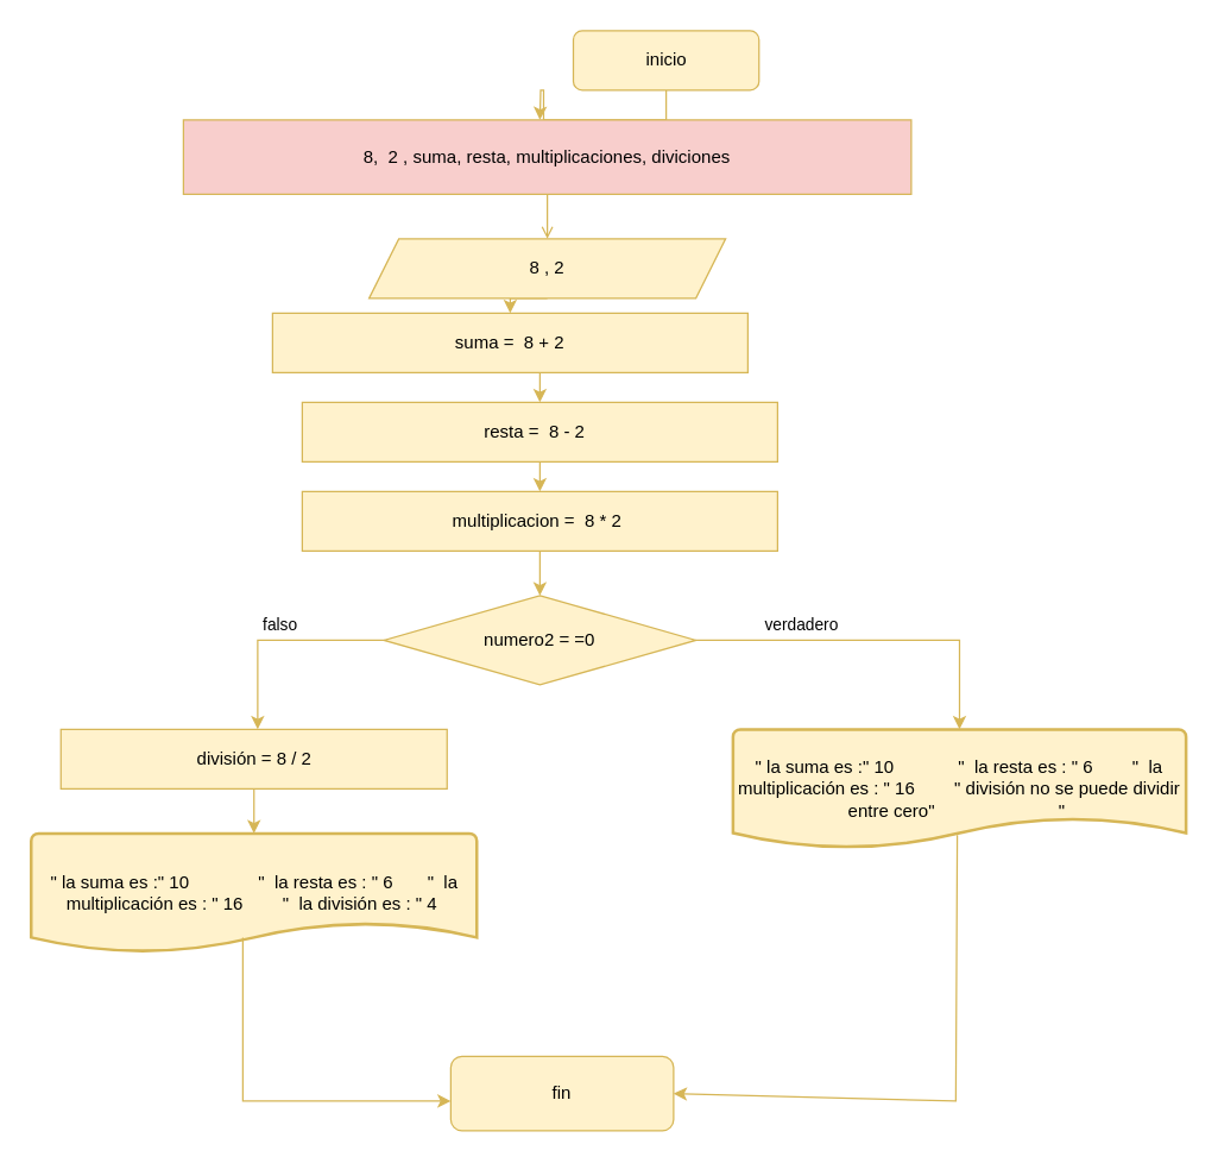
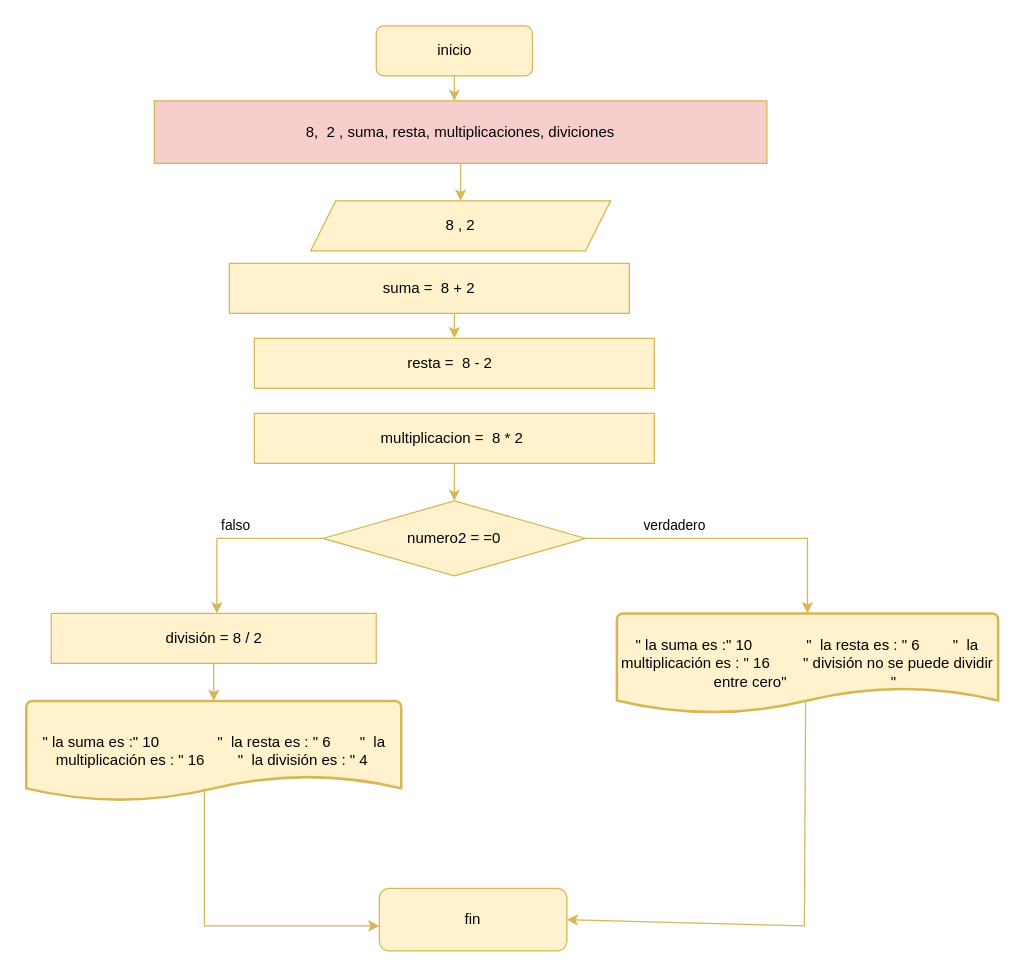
- <mxCell id="3" value="&lt;font style=&quot;vertical-align: inherit;&quot;&gt;&lt;font style=&quot;vertical-align: inherit;&quot;&gt;inicio&lt;/font&gt;&lt;/font&gt;" style="rounded=1;whiteSpace=wrap;html=1;fontSize=12;glass=0;strokeWidth=1;shadow=0;fillColor=#fff2cc;strokeColor=#d6b656;" parent="1" vertex="1"><mxGeometry x="385.5" y="20" width="125" height="40" as="geometry" /></mxCell>
+ <mxCell id="3" value="&lt;font style=&quot;vertical-align: inherit;&quot;&gt;&lt;font style=&quot;vertical-align: inherit;&quot;&gt;inicio&lt;/font&gt;&lt;/font&gt;" style="rounded=1;whiteSpace=wrap;html=1;fontSize=12;glass=0;strokeWidth=1;shadow=0;fillColor=#fff2cc;strokeColor=#d6b656;" parent="1" vertex="1"><mxGeometry x="300.5" y="20" width="125" height="40" as="geometry" /></mxCell>
- <mxCell id="12" style="edgeStyle=orthogonalEdgeStyle;rounded=0;orthogonalLoop=1;jettySize=auto;html=1;exitX=0.5;exitY=1;exitDx=0;exitDy=0;entryX=0.5;entryY=0;entryDx=0;entryDy=0;fillColor=#fff2cc;strokeColor=#d6b656;endArrow=open;" edge="1" parent="1" source="13" target="5"><mxGeometry relative="1" as="geometry" /></mxCell>
+ <mxCell id="12" style="edgeStyle=orthogonalEdgeStyle;rounded=0;orthogonalLoop=1;jettySize=auto;html=1;exitX=0.5;exitY=1;exitDx=0;exitDy=0;entryX=0.5;entryY=0;entryDx=0;entryDy=0;fillColor=#fff2cc;strokeColor=#d6b656;" edge="1" parent="1" source="13" target="5"><mxGeometry relative="1" as="geometry" /></mxCell>
- <mxCell id="4" style="edgeStyle=orthogonalEdgeStyle;rounded=0;orthogonalLoop=1;jettySize=auto;html=1;exitX=0.5;exitY=1;exitDx=0;exitDy=0;entryX=0.5;entryY=0;entryDx=0;entryDy=0;fillColor=#fff2cc;strokeColor=#d6b656;" edge="1" parent="1" source="5" target="7"><mxGeometry relative="1" as="geometry" /></mxCell>
- <mxCell id="8" style="edgeStyle=orthogonalEdgeStyle;rounded=0;orthogonalLoop=1;jettySize=auto;html=1;exitX=0.5;exitY=1;exitDx=0;exitDy=0;entryX=0.5;entryY=0;entryDx=0;entryDy=0;fillColor=#fff2cc;strokeColor=#d6b656;" edge="1" parent="1" source="9" target="11"><mxGeometry relative="1" as="geometry" /></mxCell>
